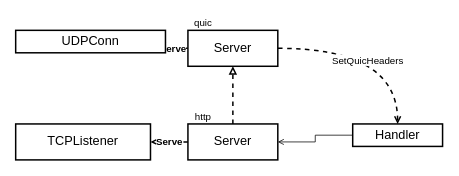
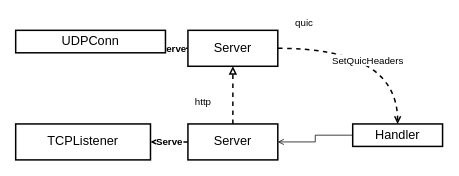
- <mxCell id="9" value="quic" style="text;html=1;align=center;verticalAlign=middle;resizable=0;points=[];autosize=1;strokeColor=none;fillColor=none;fontSize=13;" vertex="1" parent="1"><mxGeometry x="250" y="20" width="40" height="20" as="geometry" /></mxCell>
+ <mxCell id="9" value="quic" style="text;html=1;align=center;verticalAlign=middle;resizable=0;points=[];autosize=1;strokeColor=none;fillColor=none;fontSize=13;" vertex="1" parent="1"><mxGeometry x="385" y="20" width="40" height="20" as="geometry" /></mxCell>
- <mxCell id="8" value="http" style="text;html=1;align=center;verticalAlign=middle;resizable=0;points=[];autosize=1;strokeColor=none;fillColor=none;fontSize=13;" vertex="1" parent="1"><mxGeometry x="250" y="145" width="40" height="20" as="geometry" /></mxCell>
+ <mxCell id="8" value="http" style="text;html=1;align=center;verticalAlign=middle;resizable=0;points=[];autosize=1;strokeColor=none;fillColor=none;fontSize=13;" vertex="1" parent="1"><mxGeometry x="250" y="125" width="40" height="20" as="geometry" /></mxCell>
